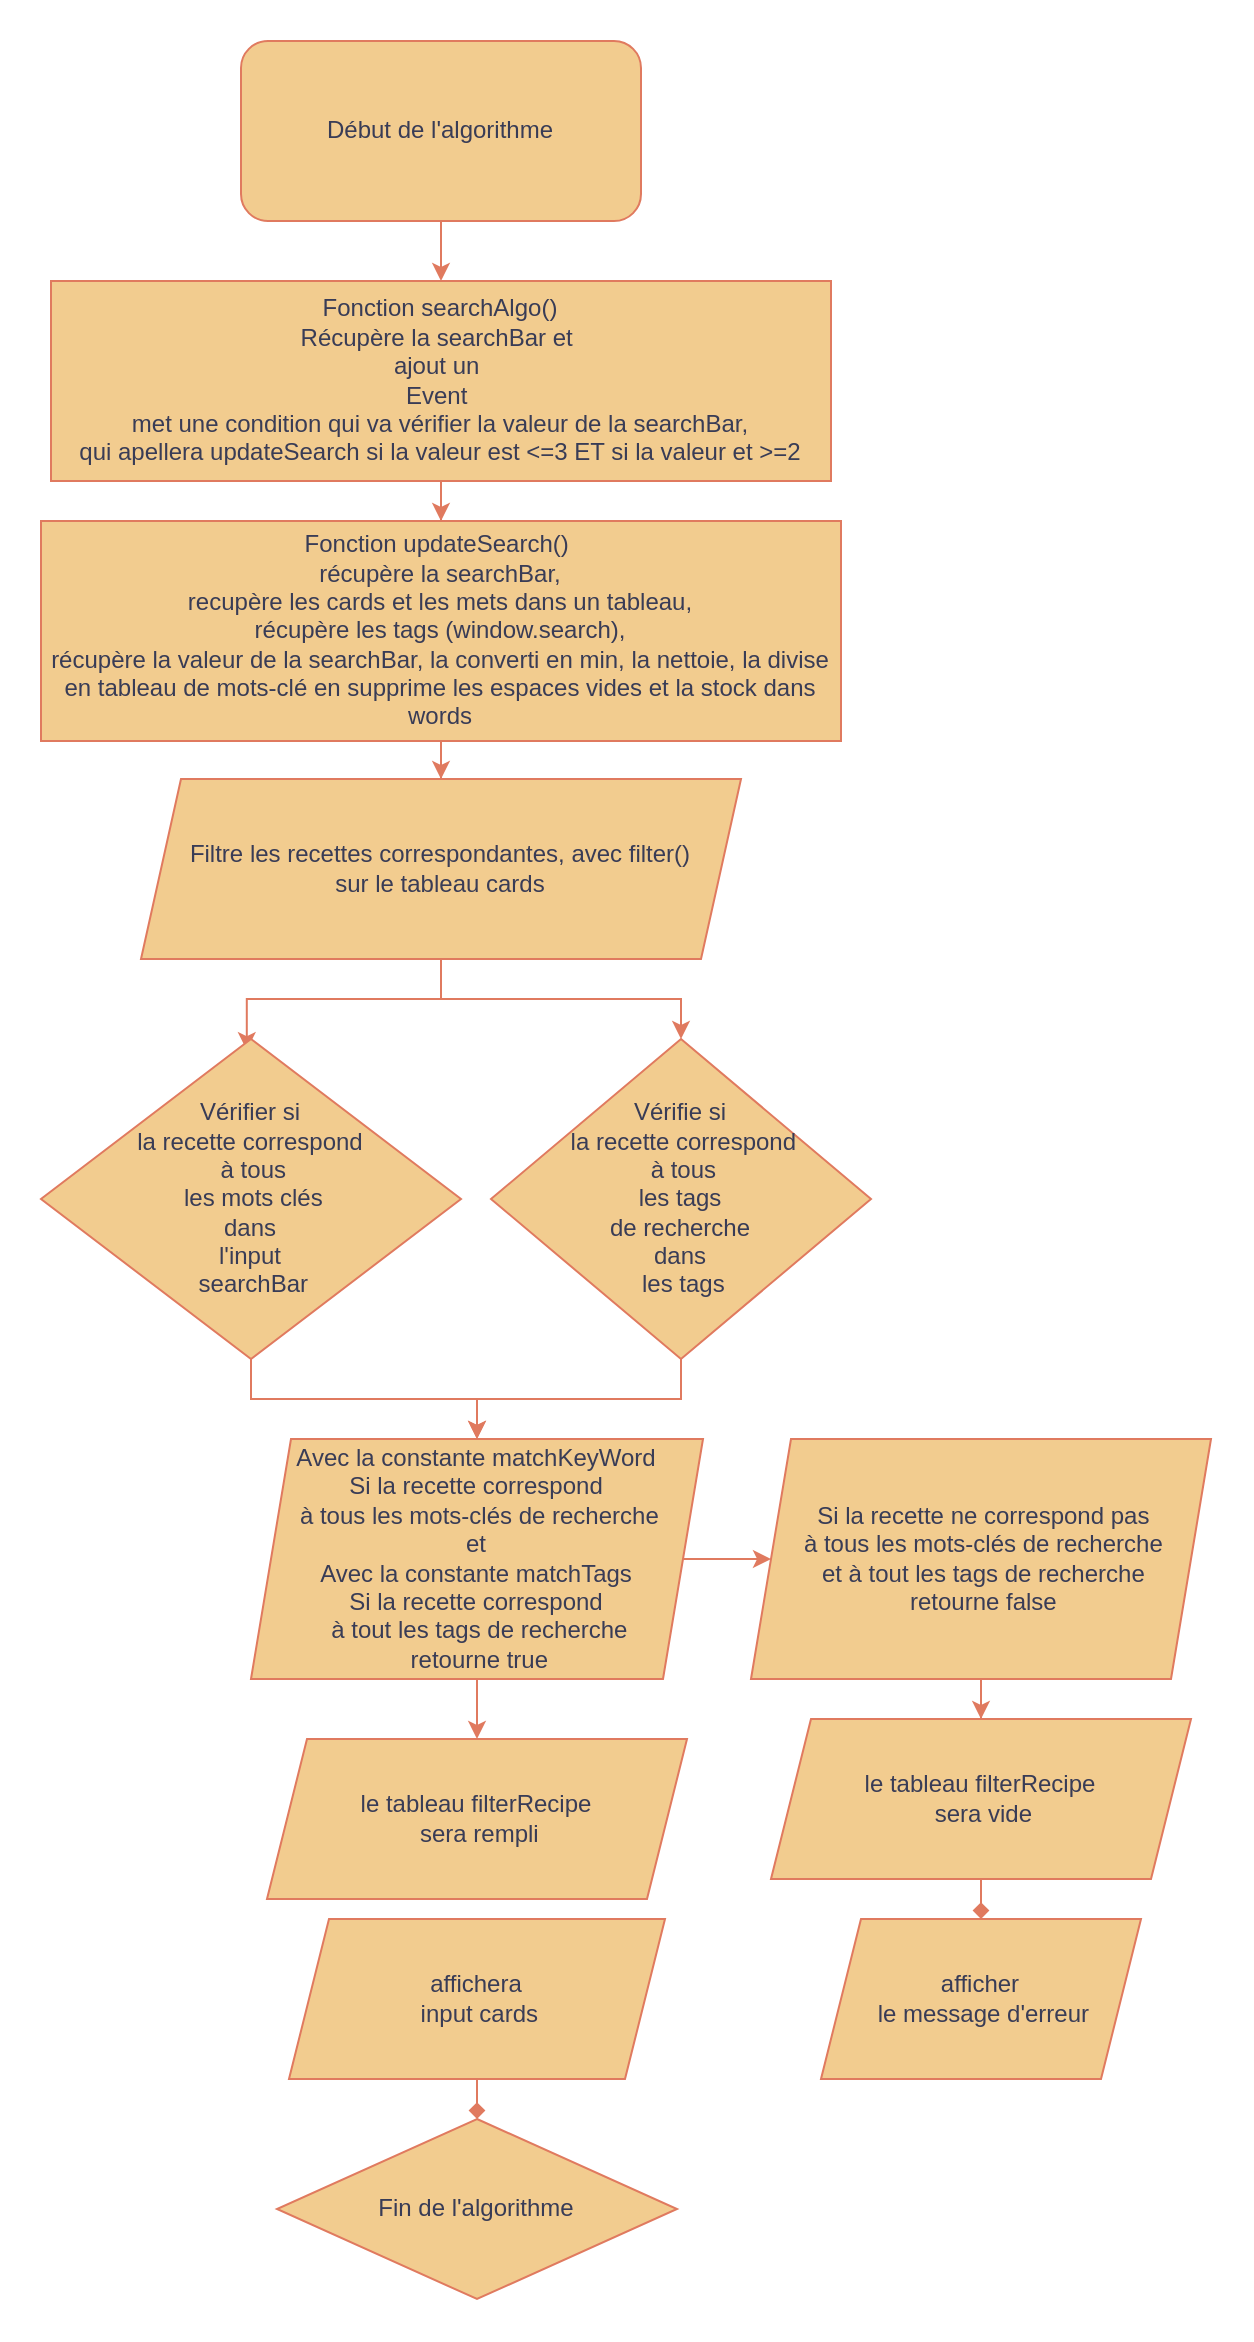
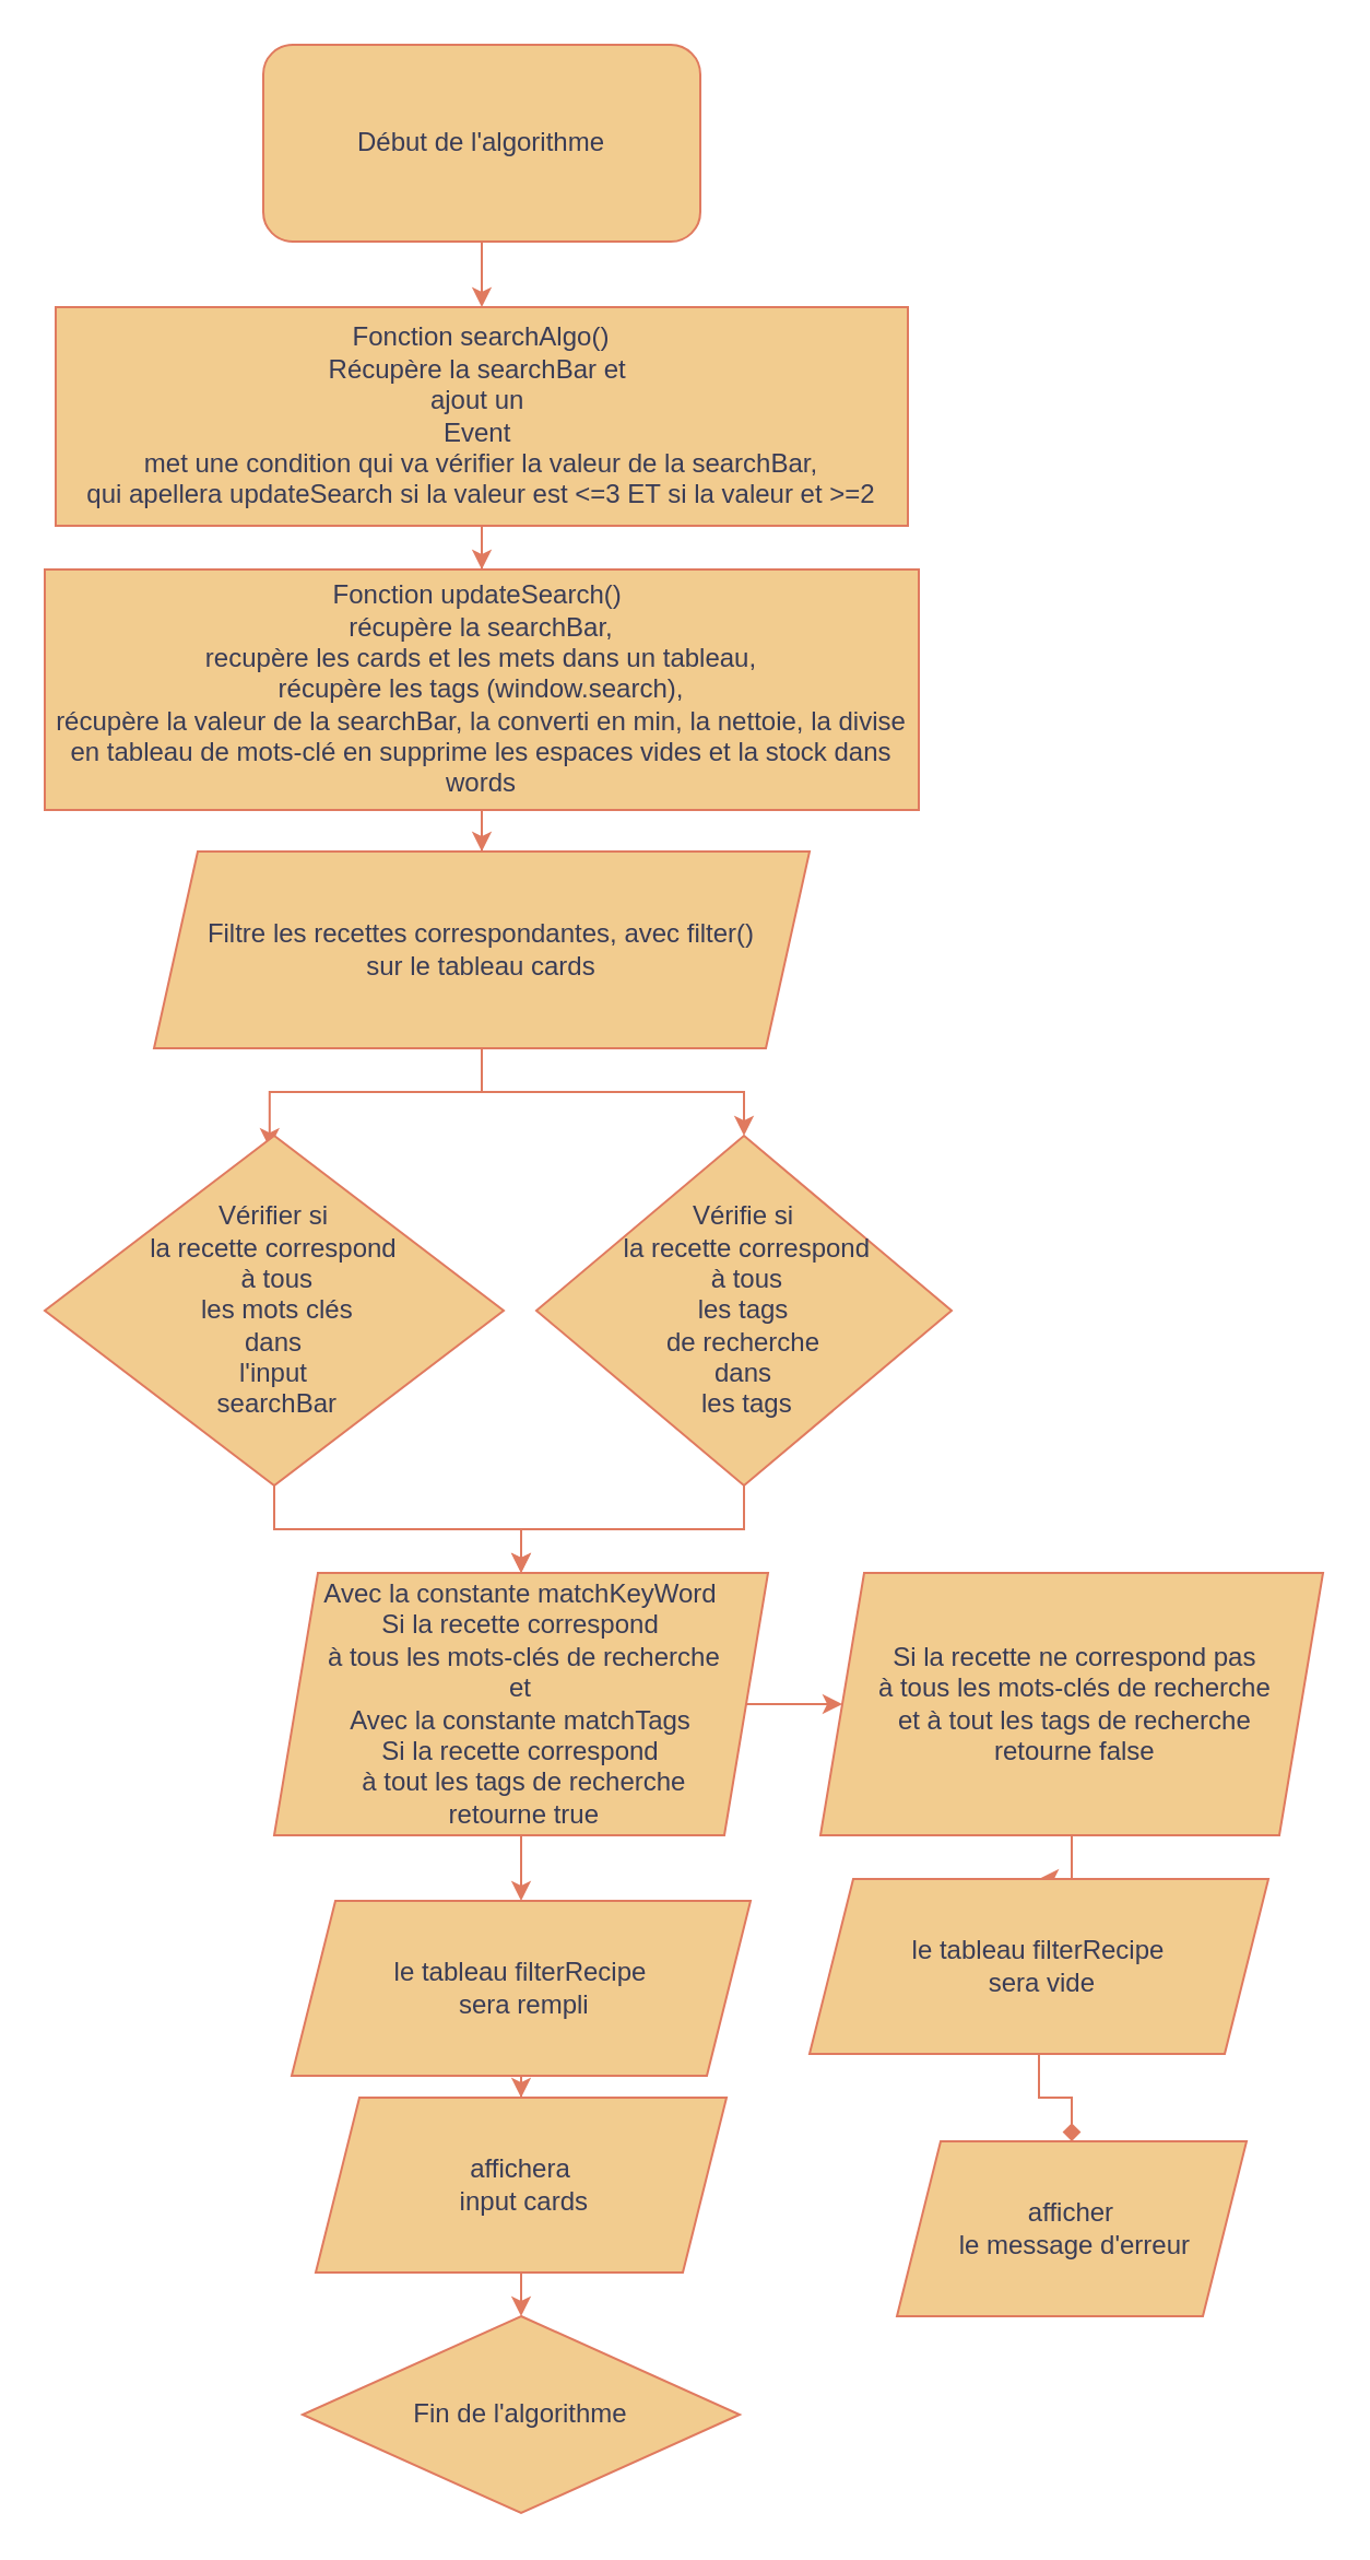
- <mxCell id="21" value="le tableau filterRecipe&lt;br&gt;&amp;nbsp;sera vide" style="shape=parallelogram;perimeter=parallelogramPerimeter;whiteSpace=wrap;html=1;fixedSize=1;labelBackgroundColor=none;rounded=0;fillColor=#F2CC8F;strokeColor=#E07A5F;fontColor=#393C56;" vertex="1" parent="1"><mxGeometry x="385" y="859" width="210" height="80" as="geometry" /></mxCell>
+ <mxCell id="21" value="le tableau filterRecipe&lt;br&gt;&amp;nbsp;sera vide" style="shape=parallelogram;perimeter=parallelogramPerimeter;whiteSpace=wrap;html=1;fixedSize=1;labelBackgroundColor=none;rounded=0;fillColor=#F2CC8F;strokeColor=#E07A5F;fontColor=#393C56;" vertex="1" parent="1"><mxGeometry x="370" y="859" width="210" height="80" as="geometry" /></mxCell>
+ <mxCell id="22" value="" style="edgeStyle=orthogonalEdgeStyle;rounded=0;orthogonalLoop=1;jettySize=auto;html=1;labelBackgroundColor=none;fontColor=default;strokeColor=#E07A5F;" edge="1" parent="1" source="23" target="25"><mxGeometry relative="1" as="geometry" /></mxCell>
- <mxCell id="26" value="afficher&lt;br&gt;&amp;nbsp;le message d'erreur" style="shape=parallelogram;perimeter=parallelogramPerimeter;whiteSpace=wrap;html=1;fixedSize=1;labelBackgroundColor=none;rounded=0;fillColor=#F2CC8F;strokeColor=#E07A5F;fontColor=#393C56;" vertex="1" parent="1"><mxGeometry x="410" y="959" width="160" height="80" as="geometry" /></mxCell>
+ <mxCell id="26" value="afficher&lt;br&gt;&amp;nbsp;le message d'erreur" style="shape=parallelogram;perimeter=parallelogramPerimeter;whiteSpace=wrap;html=1;fixedSize=1;labelBackgroundColor=none;rounded=0;fillColor=#F2CC8F;strokeColor=#E07A5F;fontColor=#393C56;" vertex="1" parent="1"><mxGeometry x="410" y="979" width="160" height="80" as="geometry" /></mxCell>
- <mxCell id="24" style="edgeStyle=orthogonalEdgeStyle;rounded=0;orthogonalLoop=1;jettySize=auto;html=1;exitX=0.5;exitY=1;exitDx=0;exitDy=0;entryX=0.5;entryY=0;entryDx=0;entryDy=0;labelBackgroundColor=none;fontColor=default;strokeColor=#E07A5F;endArrow=diamond;" edge="1" parent="1" source="25" target="27"><mxGeometry relative="1" as="geometry" /></mxCell>
+ <mxCell id="24" style="edgeStyle=orthogonalEdgeStyle;rounded=0;orthogonalLoop=1;jettySize=auto;html=1;exitX=0.5;exitY=1;exitDx=0;exitDy=0;entryX=0.5;entryY=0;entryDx=0;entryDy=0;labelBackgroundColor=none;fontColor=default;strokeColor=#E07A5F;" edge="1" parent="1" source="25" target="27"><mxGeometry relative="1" as="geometry" /></mxCell>
